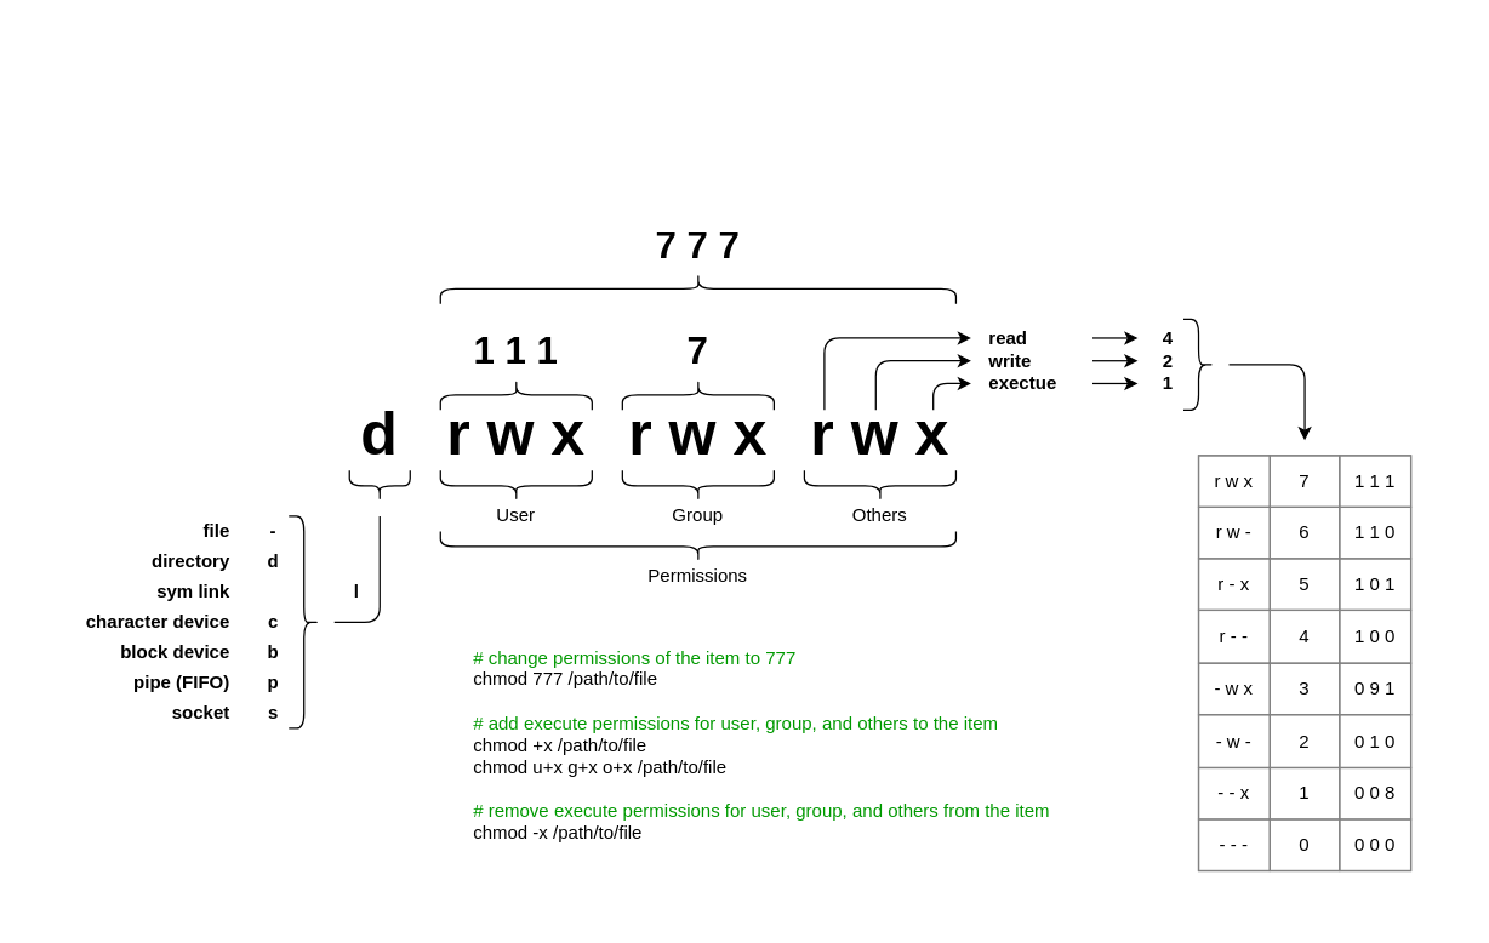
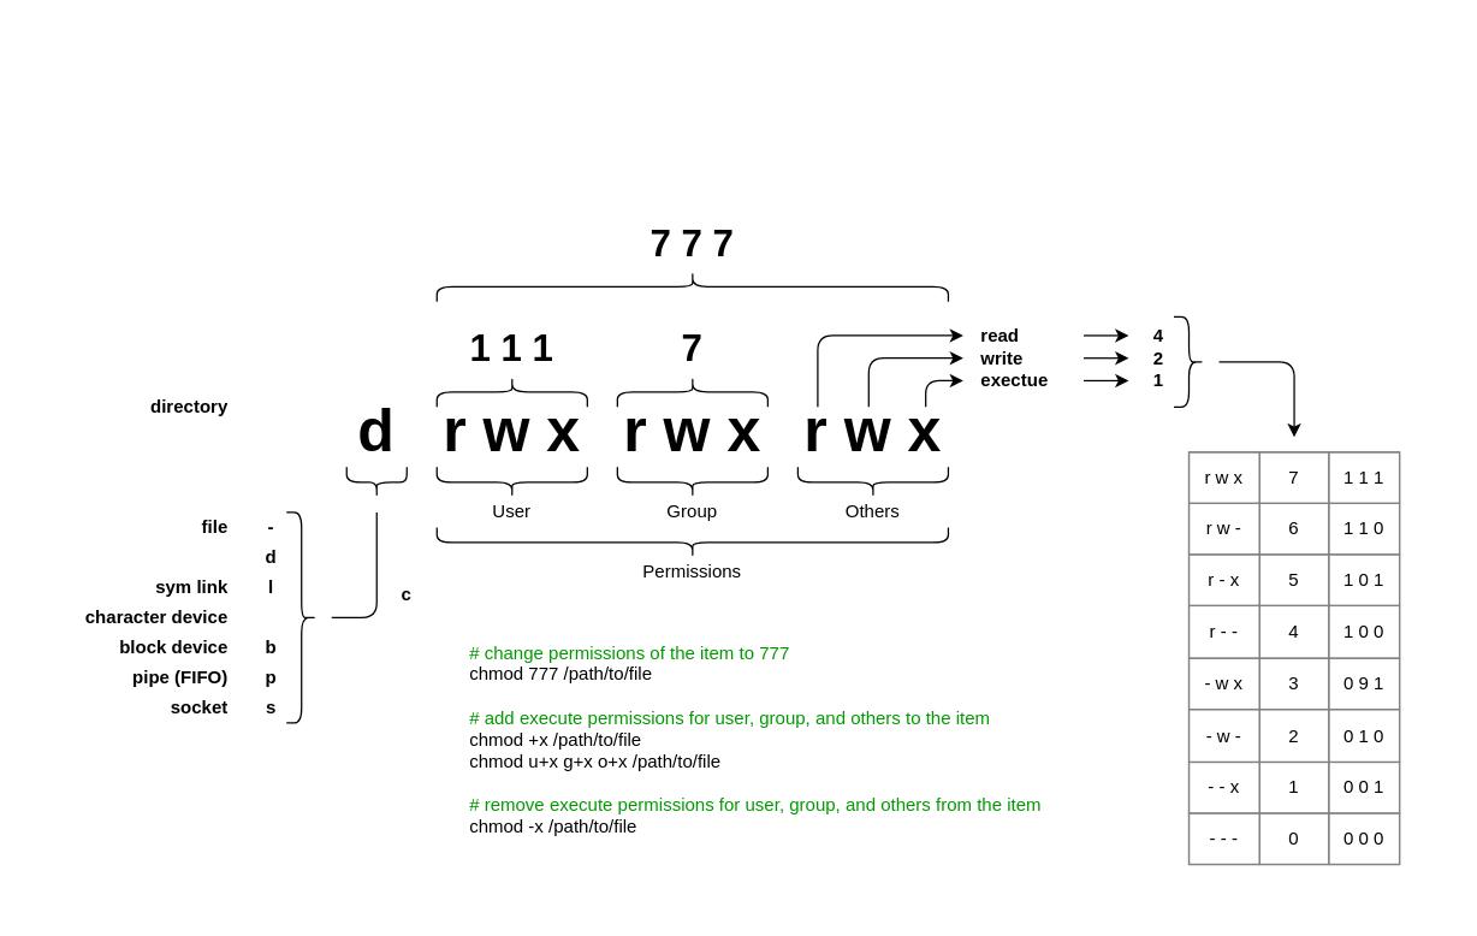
- <mxCell id="26" value="&lt;p data-pm-slice=&quot;1 1 []&quot;&gt;directory&amp;nbsp;&amp;nbsp;&lt;/p&gt;" style="text;html=1;align=right;verticalAlign=middle;whiteSpace=wrap;rounded=0;fontStyle=1" parent="1" vertex="1"><mxGeometry x="50" y="360" width="110" height="20" as="geometry" /></mxCell>
+ <mxCell id="26" value="&lt;p data-pm-slice=&quot;1 1 []&quot;&gt;directory&amp;nbsp;&amp;nbsp;&lt;/p&gt;" style="text;html=1;align=right;verticalAlign=middle;whiteSpace=wrap;rounded=0;fontStyle=1" parent="1" vertex="1"><mxGeometry x="50" y="260" width="110" height="20" as="geometry" /></mxCell>
- <mxCell id="20" value="l" style="text;html=1;align=center;verticalAlign=middle;whiteSpace=wrap;rounded=0;fontStyle=1" parent="1" vertex="1"><mxGeometry x="225" y="380" width="20" height="20" as="geometry" /></mxCell>
+ <mxCell id="20" value="l" style="text;html=1;align=center;verticalAlign=middle;whiteSpace=wrap;rounded=0;fontStyle=1" parent="1" vertex="1"><mxGeometry x="170" y="380" width="20" height="20" as="geometry" /></mxCell>
- <mxCell id="21" value="c" style="text;html=1;align=center;verticalAlign=middle;whiteSpace=wrap;rounded=0;fontStyle=1" parent="1" vertex="1"><mxGeometry x="170" y="400" width="20" height="20" as="geometry" /></mxCell>
+ <mxCell id="21" value="c" style="text;html=1;align=center;verticalAlign=middle;whiteSpace=wrap;rounded=0;fontStyle=1" parent="1" vertex="1"><mxGeometry x="260" y="385" width="20" height="20" as="geometry" /></mxCell>
- <mxCell id="73" value="0 0 8" style="connectable=0;recursiveResize=0;strokeColor=#828282;fillColor=none;align=center;whiteSpace=wrap;html=1;" parent="70" vertex="1"><mxGeometry x="93" width="47" height="34" as="geometry"><mxRectangle width="47" height="34" as="alternateBounds" /></mxGeometry></mxCell>
+ <mxCell id="73" value="0 0 1" style="connectable=0;recursiveResize=0;strokeColor=#828282;fillColor=none;align=center;whiteSpace=wrap;html=1;" parent="70" vertex="1"><mxGeometry x="93" width="47" height="34" as="geometry"><mxRectangle width="47" height="34" as="alternateBounds" /></mxGeometry></mxCell>
